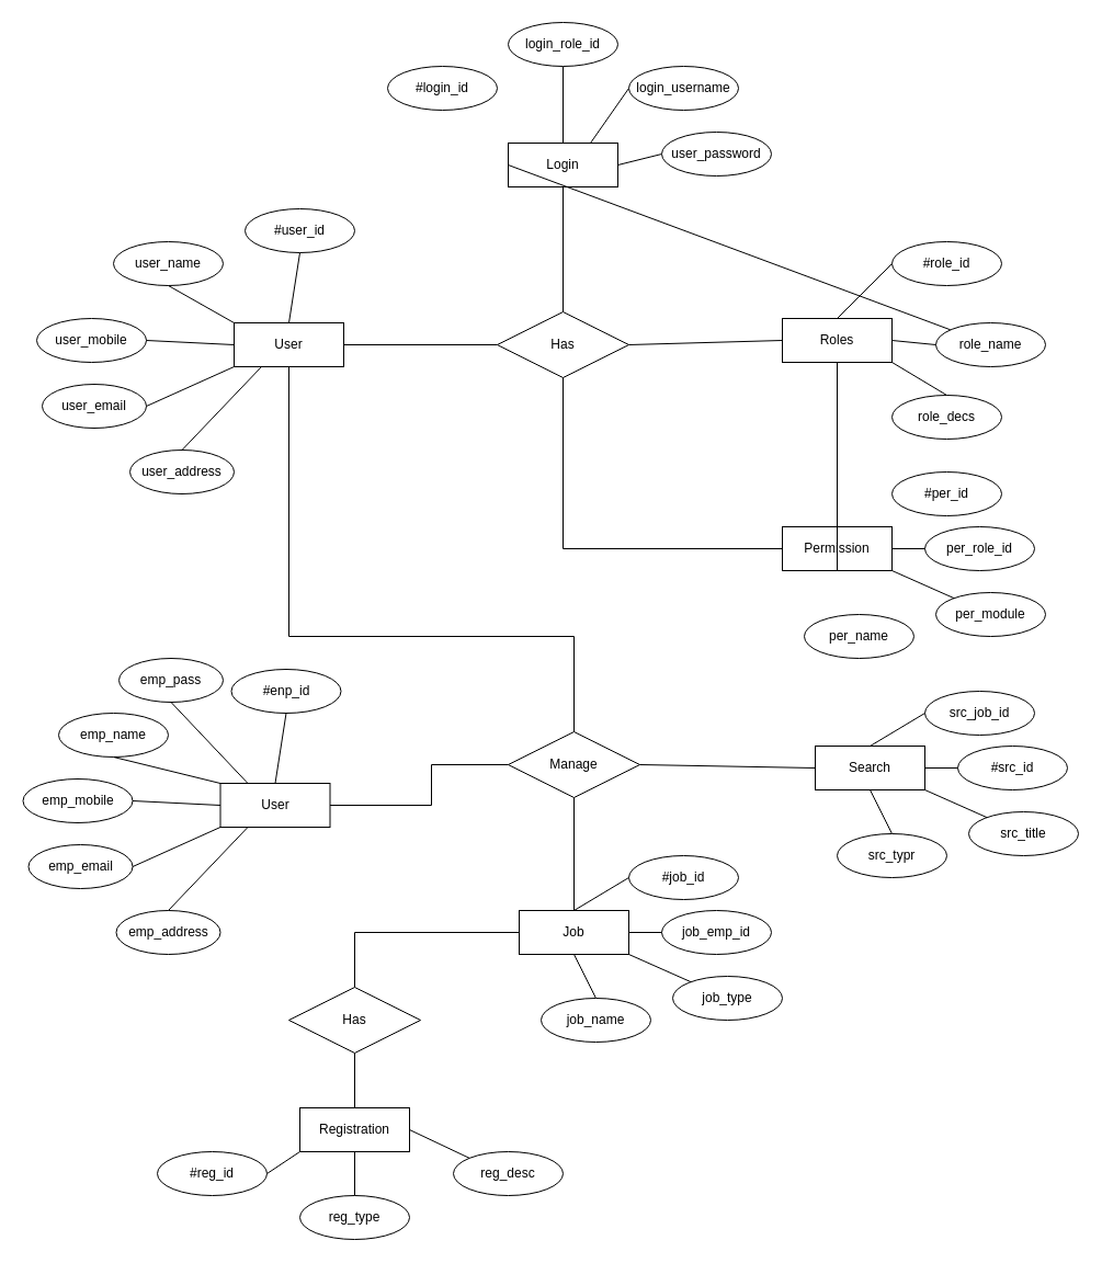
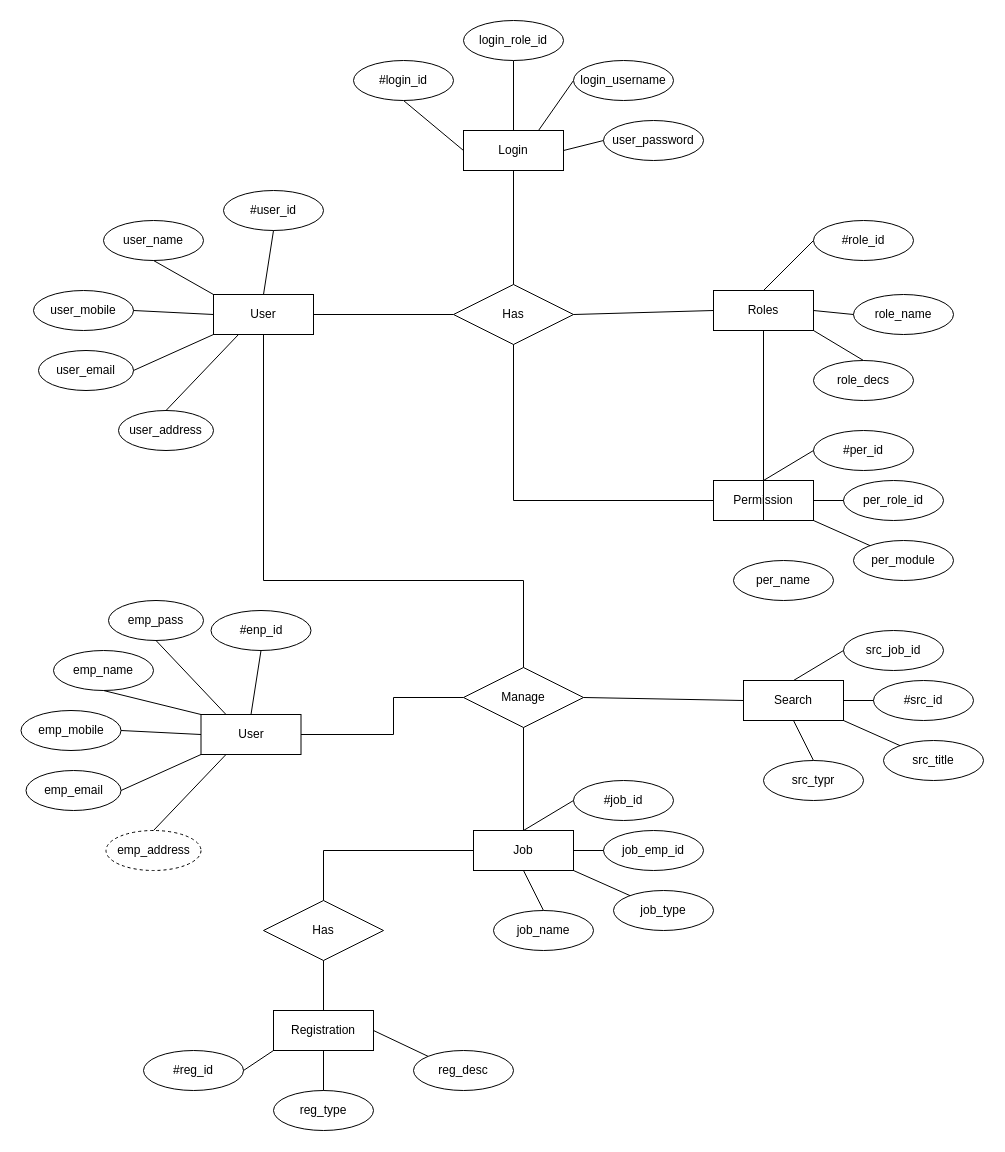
- <mxCell id="22" value="" style="endArrow=none;html=1;rounded=0;exitX=0;exitY=0.5;exitDx=0;exitDy=0;" edge="1" parent="1" source="15" target="29"><mxGeometry relative="1" as="geometry"><mxPoint x="393" y="220" as="sourcePoint" /><mxPoint x="403" y="100" as="targetPoint" /></mxGeometry></mxCell>
+ <mxCell id="22" value="" style="endArrow=none;html=1;rounded=0;entryX=0.5;entryY=1;entryDx=0;entryDy=0;exitX=0;exitY=0.5;exitDx=0;exitDy=0;" edge="1" parent="1" source="15" target="23"><mxGeometry relative="1" as="geometry"><mxPoint x="393" y="220" as="sourcePoint" /><mxPoint x="403" y="100" as="targetPoint" /></mxGeometry></mxCell>
+ <mxCell id="39" value="" style="endArrow=none;html=1;rounded=0;entryX=0;entryY=0.5;entryDx=0;entryDy=0;exitX=0.5;exitY=0;exitDx=0;exitDy=0;" edge="1" source="33" target="35" parent="1"><mxGeometry relative="1" as="geometry"><mxPoint x="743" y="470" as="sourcePoint" /><mxPoint x="903" y="470" as="targetPoint" /></mxGeometry></mxCell>
- <mxCell id="46" value="emp_address" style="ellipse;whiteSpace=wrap;html=1;align=center;" vertex="1" parent="1"><mxGeometry x="105.5" y="830" width="95" height="40" as="geometry" /></mxCell>
+ <mxCell id="46" value="emp_address" style="ellipse;whiteSpace=wrap;html=1;align=center;dashed=1;" vertex="1" parent="1"><mxGeometry x="105.5" y="830" width="95" height="40" as="geometry" /></mxCell>
